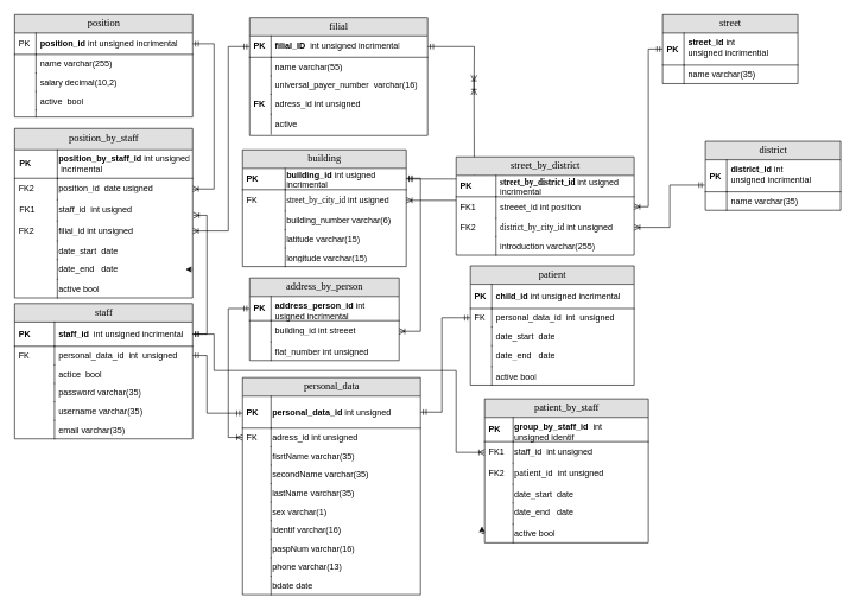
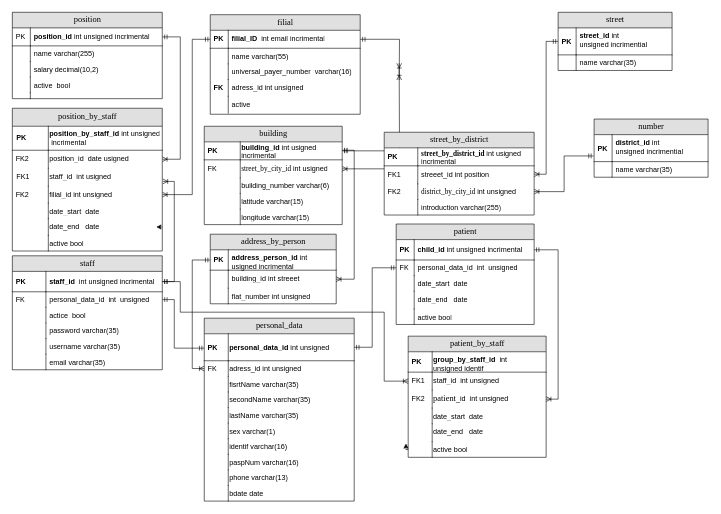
- <mxCell id="16" value="filial_ID&amp;nbsp;&amp;nbsp;&lt;span style=&quot;font-weight: normal&quot;&gt;int&amp;nbsp;&lt;/span&gt;&lt;span style=&quot;font-weight: 400&quot;&gt;unsigned&amp;nbsp;&lt;/span&gt;&lt;span style=&quot;font-weight: normal&quot;&gt;incrimental&lt;/span&gt;" style="shape=partialRectangle;top=0;left=0;right=0;bottom=1;html=1;align=left;verticalAlign=middle;fillColor=none;spacingLeft=34;spacingRight=4;whiteSpace=wrap;overflow=hidden;rotatable=0;points=[[0,0.5],[1,0.5]];portConstraint=eastwest;dropTarget=0;fontStyle=1;" vertex="1" parent="15"><mxGeometry y="26" width="250" height="30" as="geometry" /></mxCell>
+ <mxCell id="16" value="filial_ID&amp;nbsp;&amp;nbsp;&lt;span style=&quot;font-weight: normal&quot;&gt;int&amp;nbsp;&lt;/span&gt;&lt;span style=&quot;font-weight: 400&quot;&gt;email&amp;nbsp;&lt;/span&gt;&lt;span style=&quot;font-weight: normal&quot;&gt;incrimental&lt;/span&gt;" style="shape=partialRectangle;top=0;left=0;right=0;bottom=1;html=1;align=left;verticalAlign=middle;fillColor=none;spacingLeft=34;spacingRight=4;whiteSpace=wrap;overflow=hidden;rotatable=0;points=[[0,0.5],[1,0.5]];portConstraint=eastwest;dropTarget=0;fontStyle=1;" vertex="1" parent="15"><mxGeometry y="26" width="250" height="30" as="geometry" /></mxCell>
- <mxCell id="113" value="district" style="swimlane;html=1;fontStyle=0;childLayout=stackLayout;horizontal=1;startSize=26;fillColor=#e0e0e0;horizontalStack=0;resizeParent=1;resizeLast=0;collapsible=1;marginBottom=0;swimlaneFillColor=#ffffff;align=center;rounded=0;shadow=0;comic=0;labelBackgroundColor=none;strokeWidth=1;fontFamily=Verdana;fontSize=14" vertex="1" parent="1"><mxGeometry x="990" y="198" width="190" height="97" as="geometry" /></mxCell>
+ <mxCell id="113" value="number" style="swimlane;html=1;fontStyle=0;childLayout=stackLayout;horizontal=1;startSize=26;fillColor=#e0e0e0;horizontalStack=0;resizeParent=1;resizeLast=0;collapsible=1;marginBottom=0;swimlaneFillColor=#ffffff;align=center;rounded=0;shadow=0;comic=0;labelBackgroundColor=none;strokeWidth=1;fontFamily=Verdana;fontSize=14" vertex="1" parent="1"><mxGeometry x="990" y="198" width="190" height="97" as="geometry" /></mxCell>
+ <mxCell id="132" value="" style="edgeStyle=orthogonalEdgeStyle;fontSize=12;html=1;endArrow=ERoneToMany;startArrow=ERmandOne;rounded=0;entryX=1;entryY=0.5;entryDx=0;entryDy=0;exitX=1;exitY=0.5;exitDx=0;exitDy=0;" edge="1" parent="1" source="55" target="99"><mxGeometry width="100" height="100" relative="1" as="geometry"><mxPoint x="890" y="821" as="sourcePoint" /><mxPoint x="970" y="647" as="targetPoint" /><Array as="points"><mxPoint x="930" y="416" /><mxPoint x="930" y="665" /></Array></mxGeometry></mxCell>
